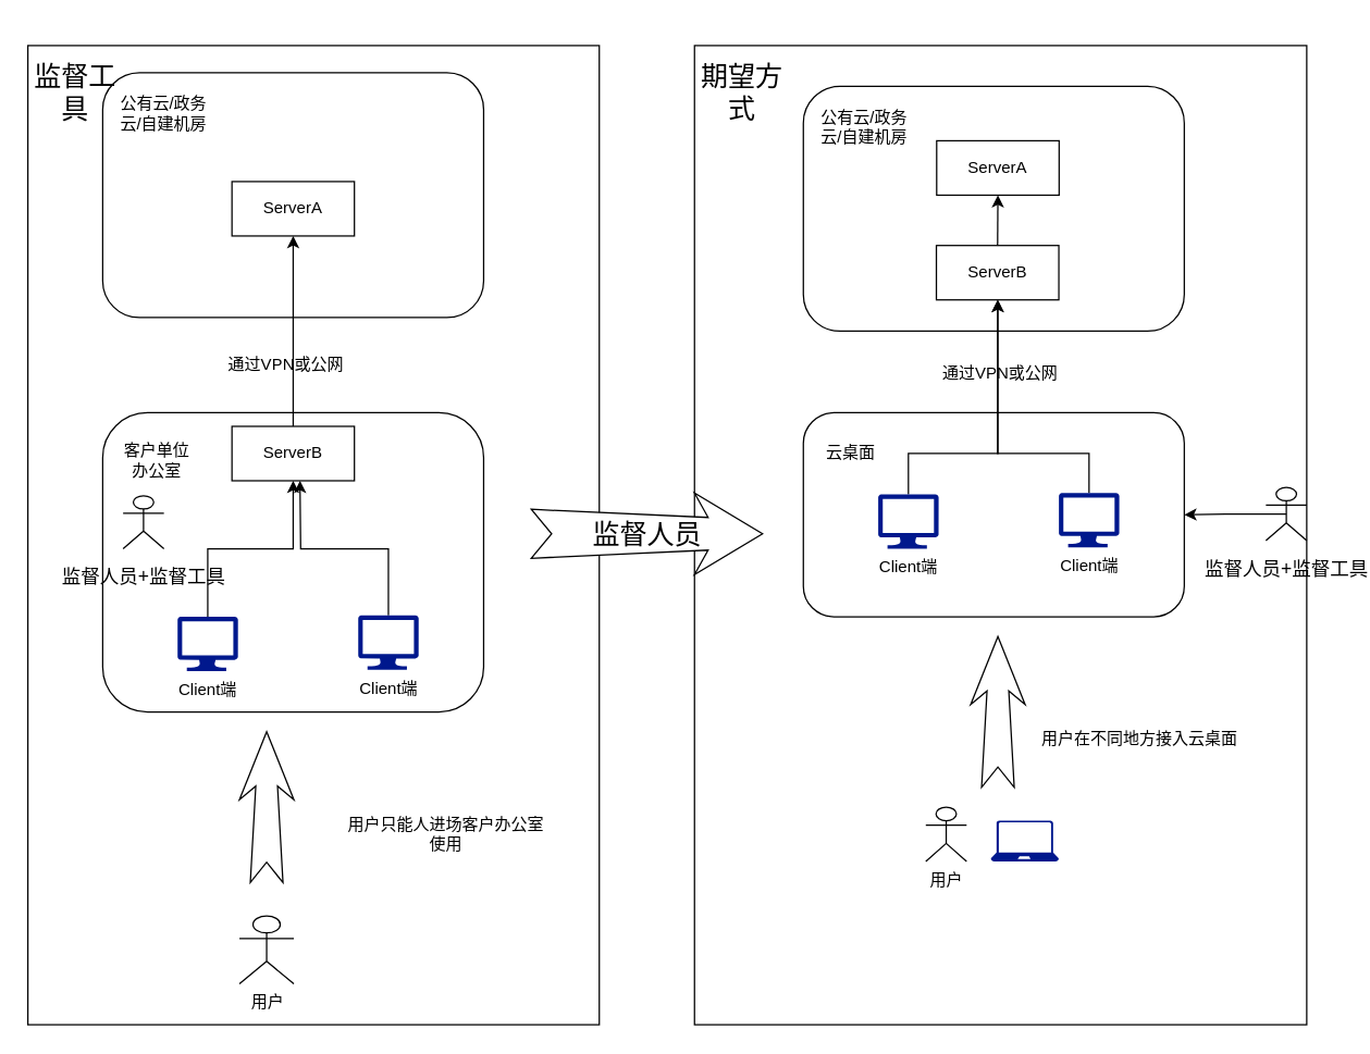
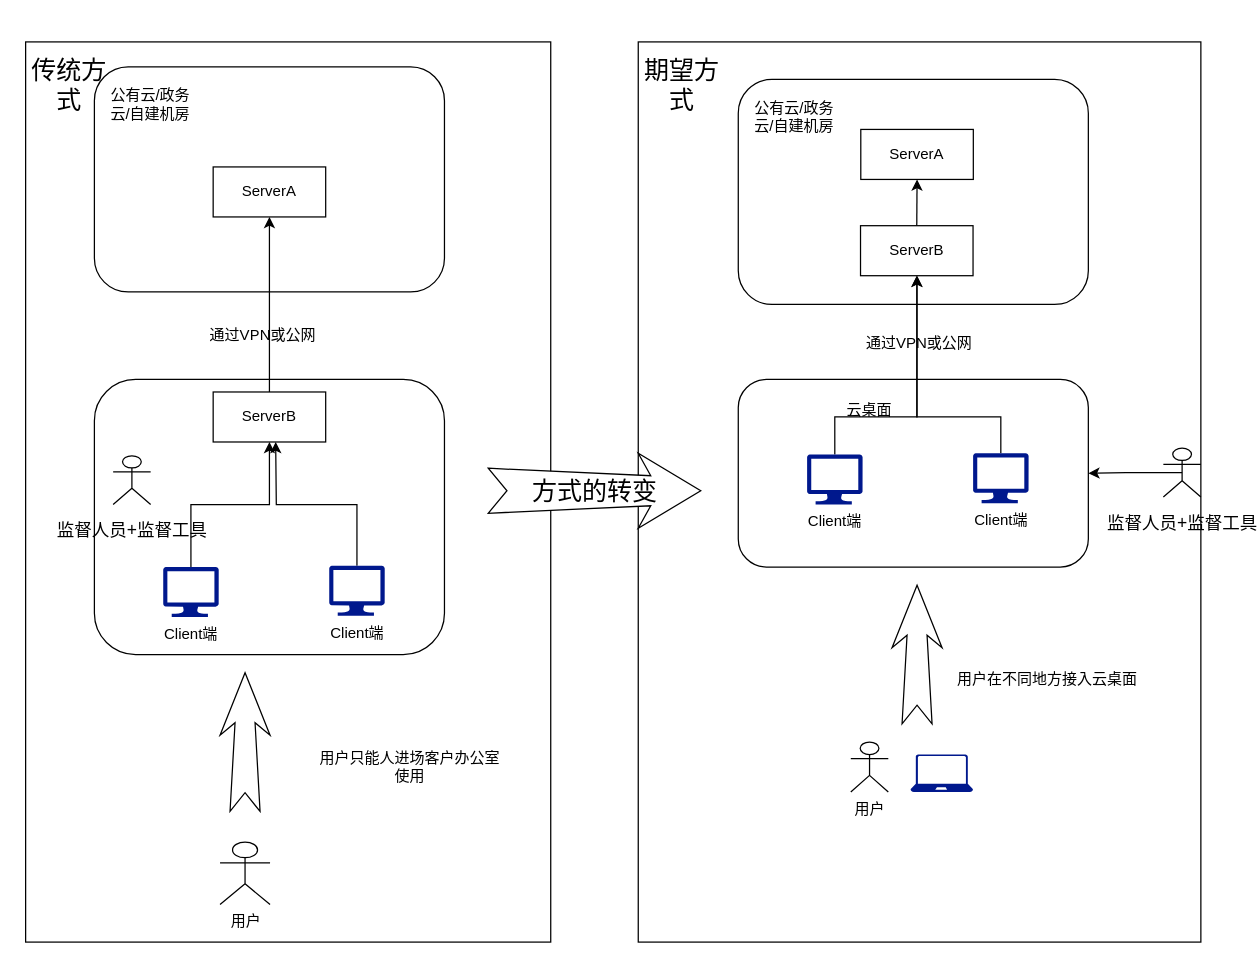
- <mxCell id="35" value="监督工具" style="text;html=1;strokeColor=none;fillColor=none;align=center;verticalAlign=middle;whiteSpace=wrap;rounded=0;shadow=0;fontSize=20;" vertex="1" parent="1"><mxGeometry x="20" y="20" width="70" height="93" as="geometry" /></mxCell>
+ <mxCell id="35" value="传统方式" style="text;html=1;strokeColor=none;fillColor=none;align=center;verticalAlign=middle;whiteSpace=wrap;rounded=0;shadow=0;fontSize=20;" vertex="1" parent="1"><mxGeometry x="20" y="20" width="70" height="93" as="geometry" /></mxCell>
- <mxCell id="27" value="云桌面" style="text;html=1;strokeColor=none;fillColor=none;align=center;verticalAlign=middle;whiteSpace=wrap;rounded=0;shadow=0;" vertex="1" parent="1"><mxGeometry x="605" y="323" width="40" height="20" as="geometry" /></mxCell>
+ <mxCell id="27" value="云桌面" style="text;html=1;strokeColor=none;fillColor=none;align=center;verticalAlign=middle;whiteSpace=wrap;rounded=0;shadow=0;" vertex="1" parent="1"><mxGeometry x="675" y="318" width="40" height="20" as="geometry" /></mxCell>
- <mxCell id="13" value="客户单位办公室" style="text;html=1;strokeColor=none;fillColor=none;align=center;verticalAlign=middle;whiteSpace=wrap;rounded=0;shadow=0;" vertex="1" parent="1"><mxGeometry x="90" y="313" width="50" height="50" as="geometry" /></mxCell>
- <mxCell id="37" value="监督人员" style="html=1;shadow=0;dashed=0;align=center;verticalAlign=middle;shape=mxgraph.arrows2.stylisedArrow;dy=0.6;dx=40;notch=15;feather=0.4;rounded=1;fontSize=20;" vertex="1" parent="1"><mxGeometry x="390" y="362" width="170" height="60" as="geometry" /></mxCell>
+ <mxCell id="37" value="方式的转变" style="html=1;shadow=0;dashed=0;align=center;verticalAlign=middle;shape=mxgraph.arrows2.stylisedArrow;dy=0.6;dx=40;notch=15;feather=0.4;rounded=1;fontSize=20;" vertex="1" parent="1"><mxGeometry x="390" y="362" width="170" height="60" as="geometry" /></mxCell>
